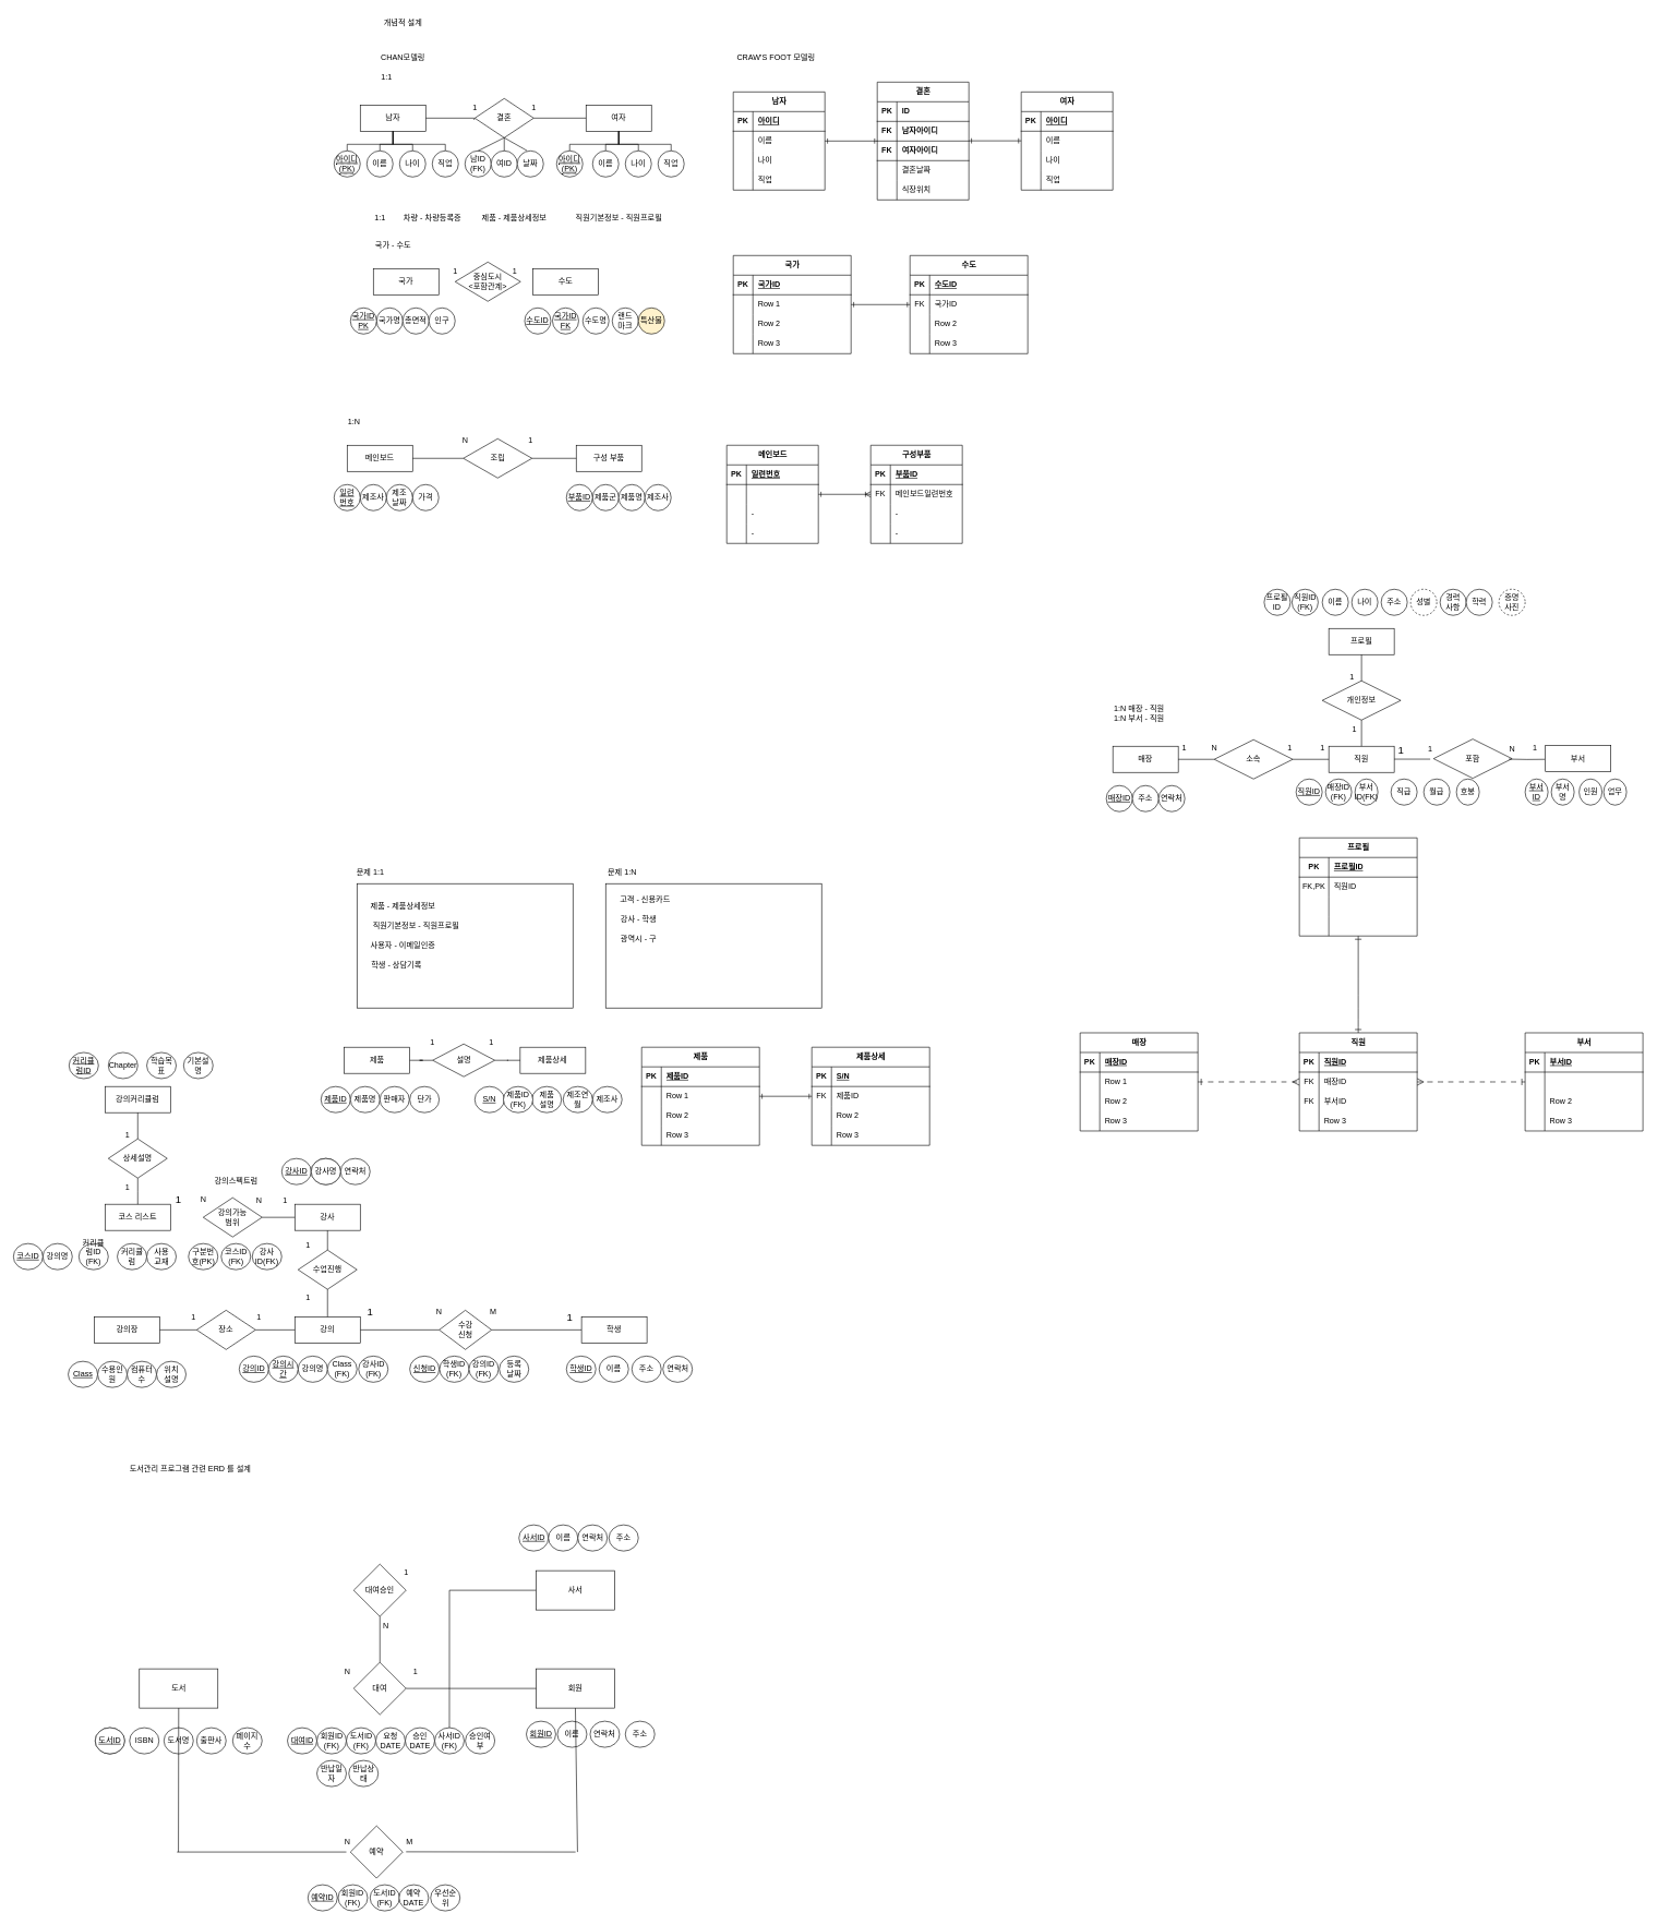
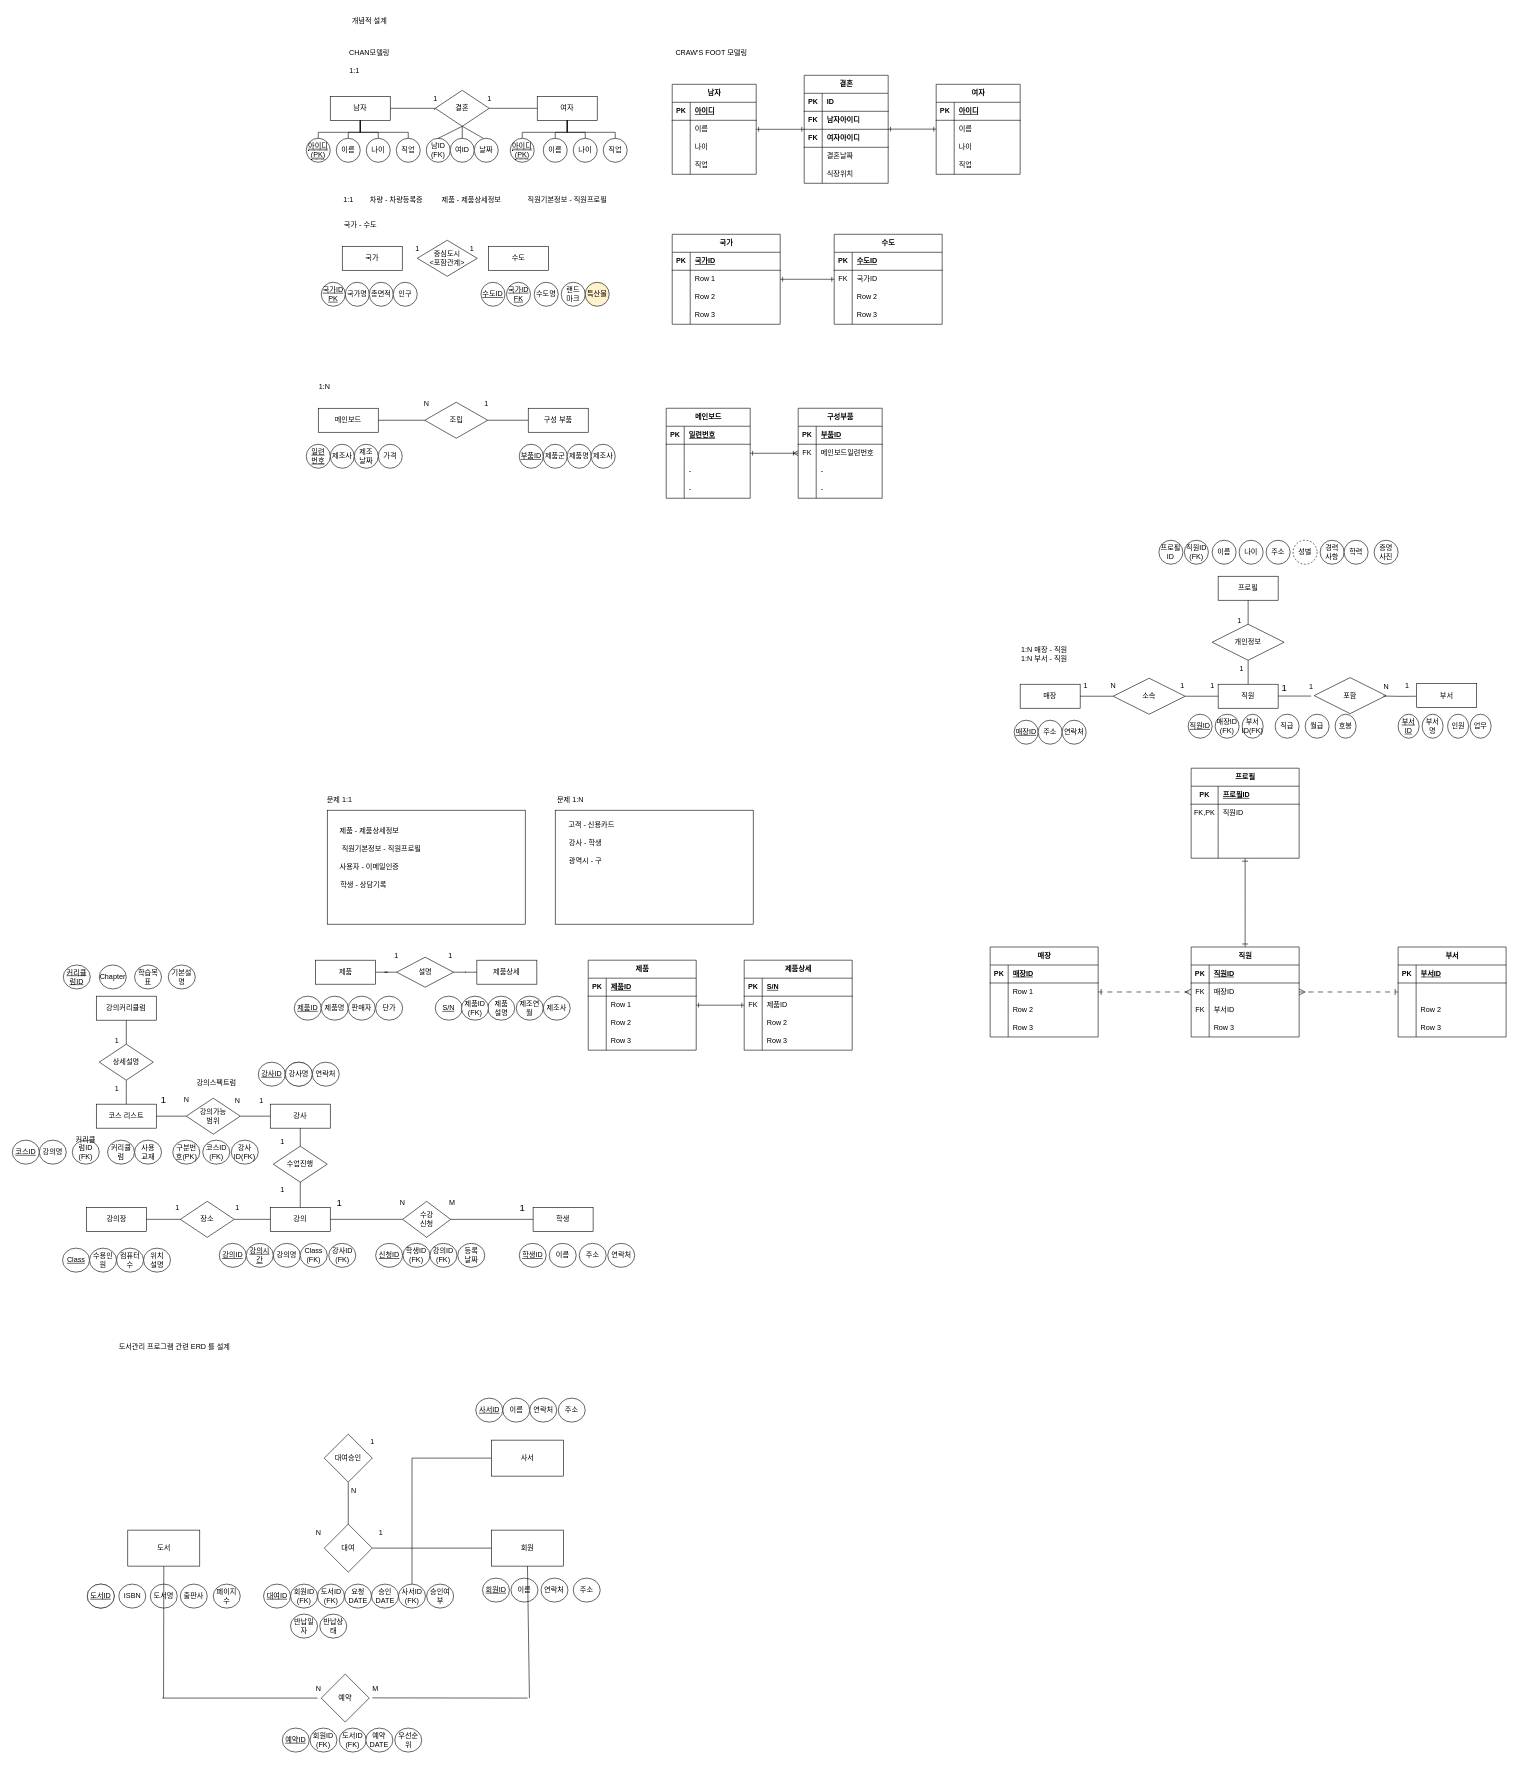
- <mxCell id="193" value="증명&lt;div&gt;사진&lt;/div&gt;" style="ellipse;whiteSpace=wrap;html=1;align=center;fontStyle=0;dashed=1;" parent="1" vertex="1"><mxGeometry x="2290" y="900" width="40" height="40" as="geometry" /></mxCell>
+ <mxCell id="193" value="증명&lt;div&gt;사진&lt;/div&gt;" style="ellipse;whiteSpace=wrap;html=1;align=center;fontStyle=0" parent="1" vertex="1"><mxGeometry x="2290" y="900" width="40" height="40" as="geometry" /></mxCell>
+ <mxCell id="295" value="" style="edgeStyle=orthogonalEdgeStyle;rounded=0;orthogonalLoop=1;jettySize=auto;html=1;endArrow=none;endFill=0;" parent="1" source="297" target="294" edge="1"><mxGeometry relative="1" as="geometry" /></mxCell>
